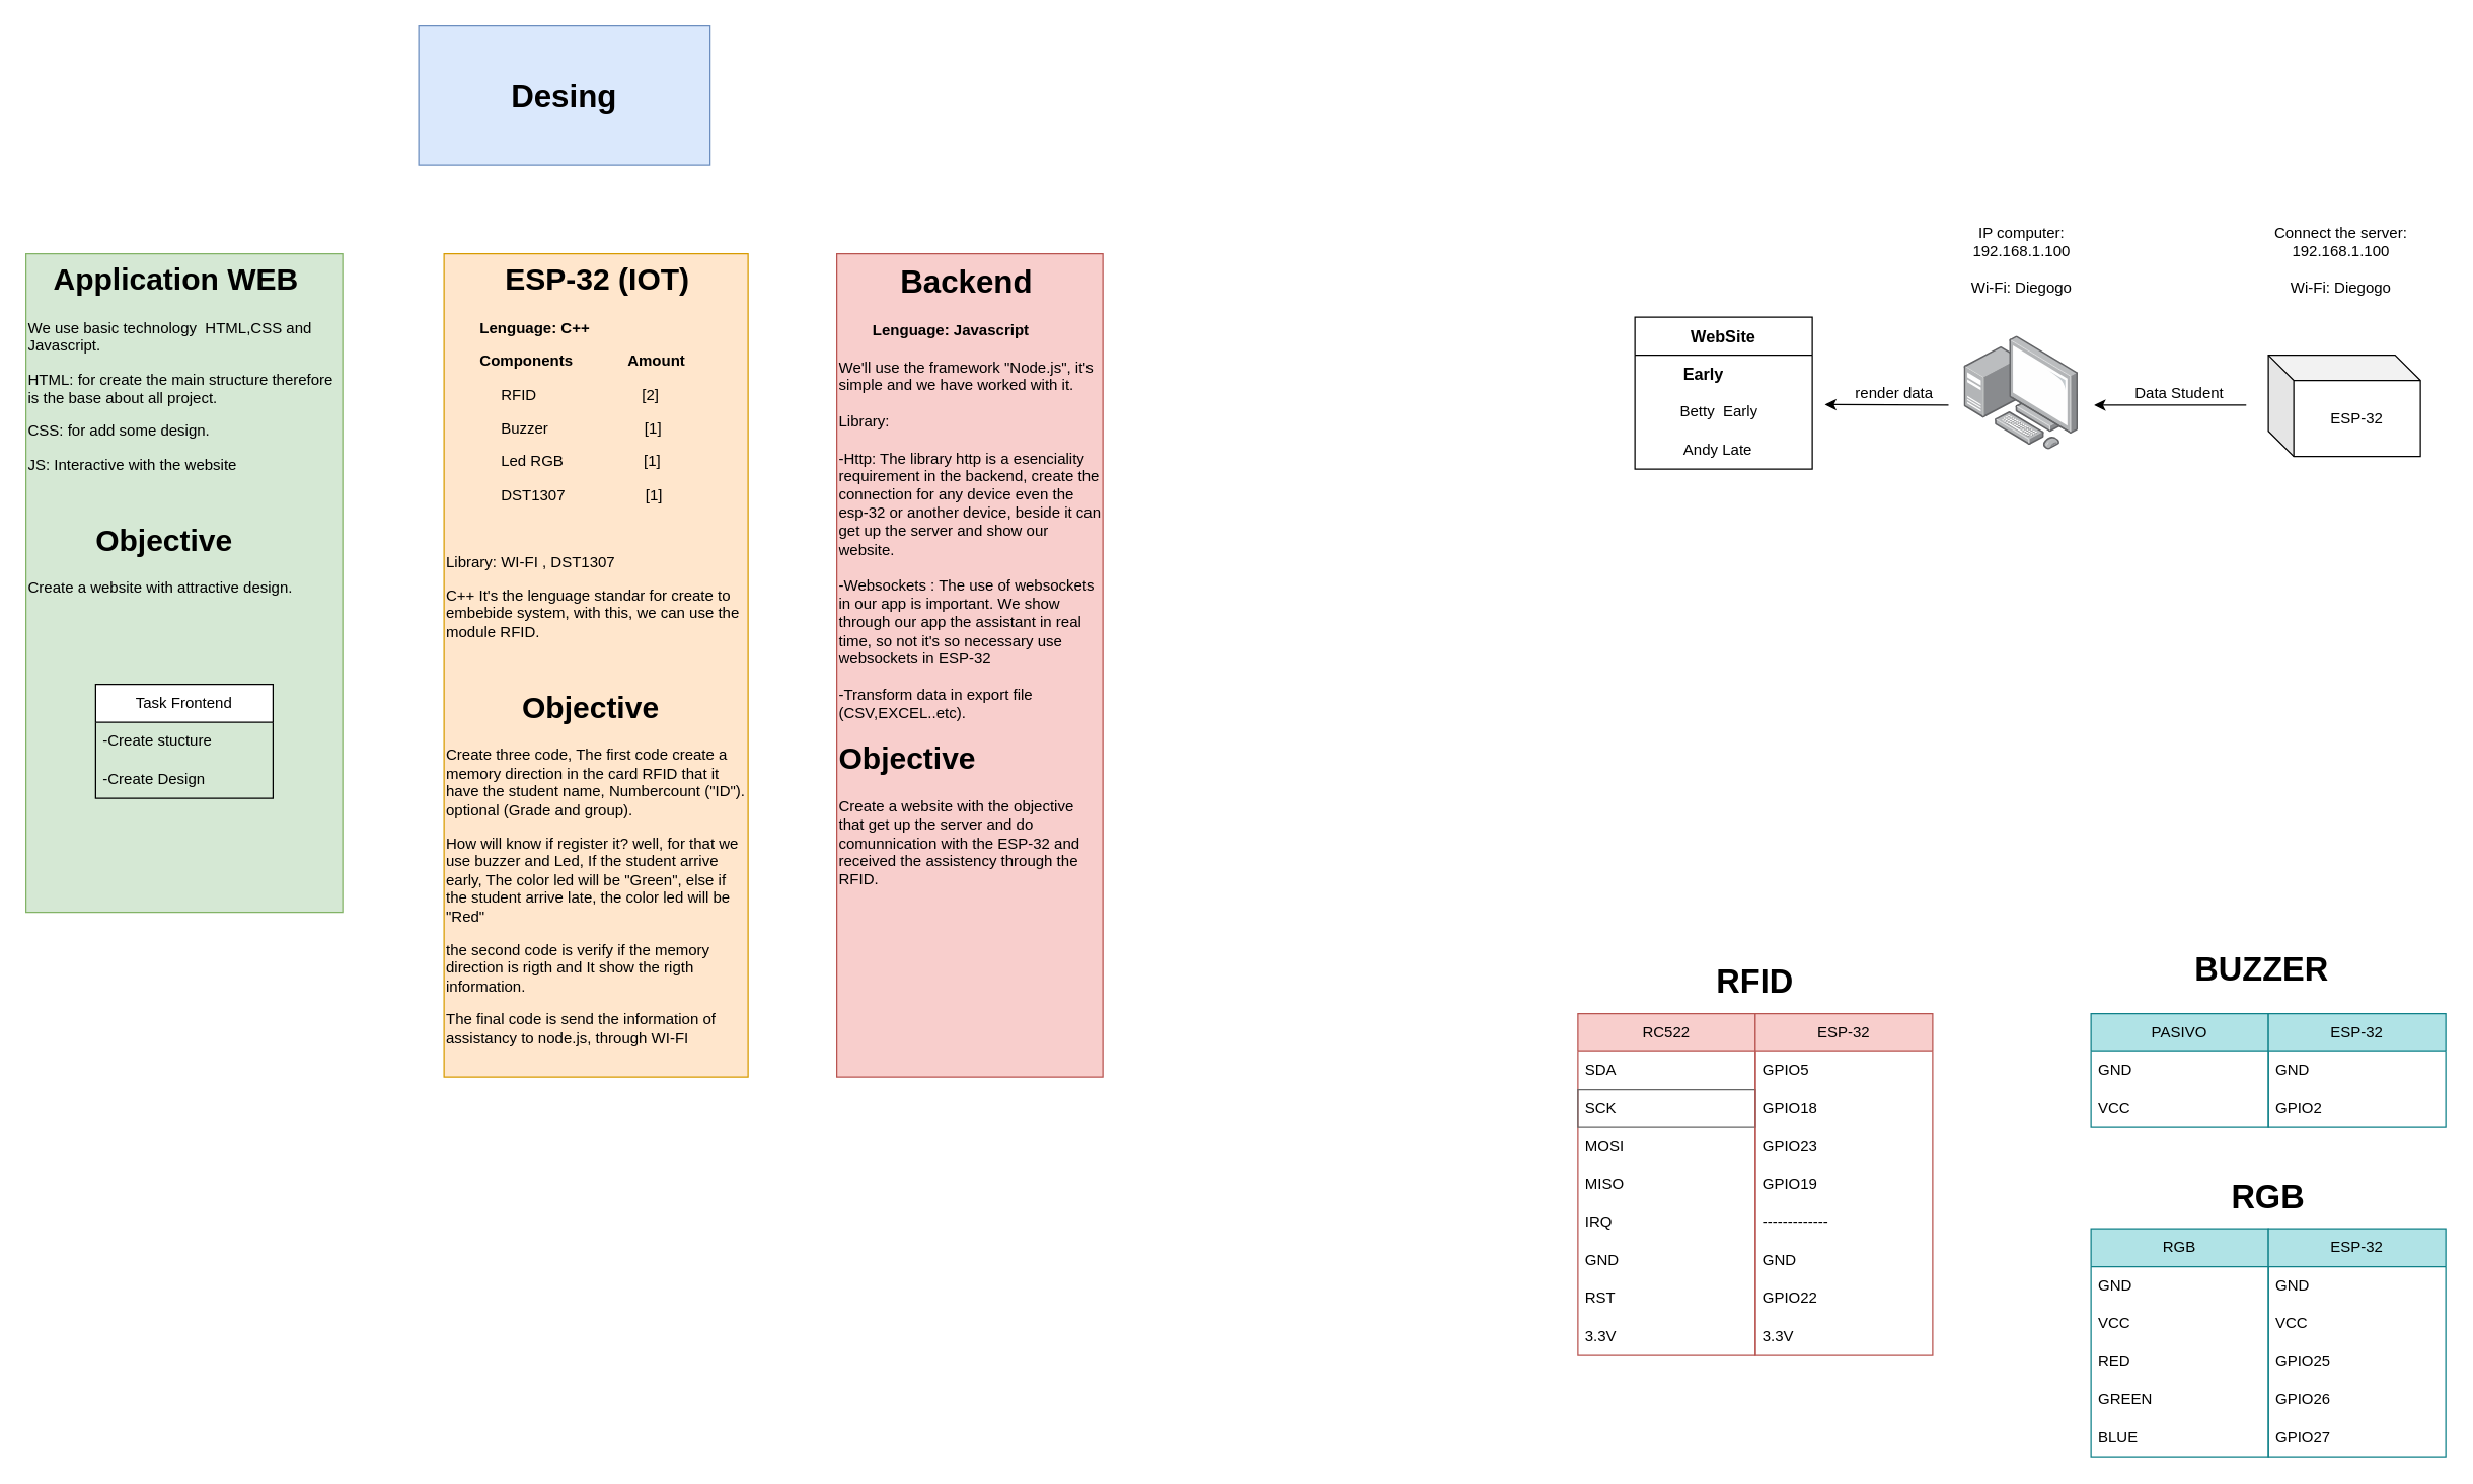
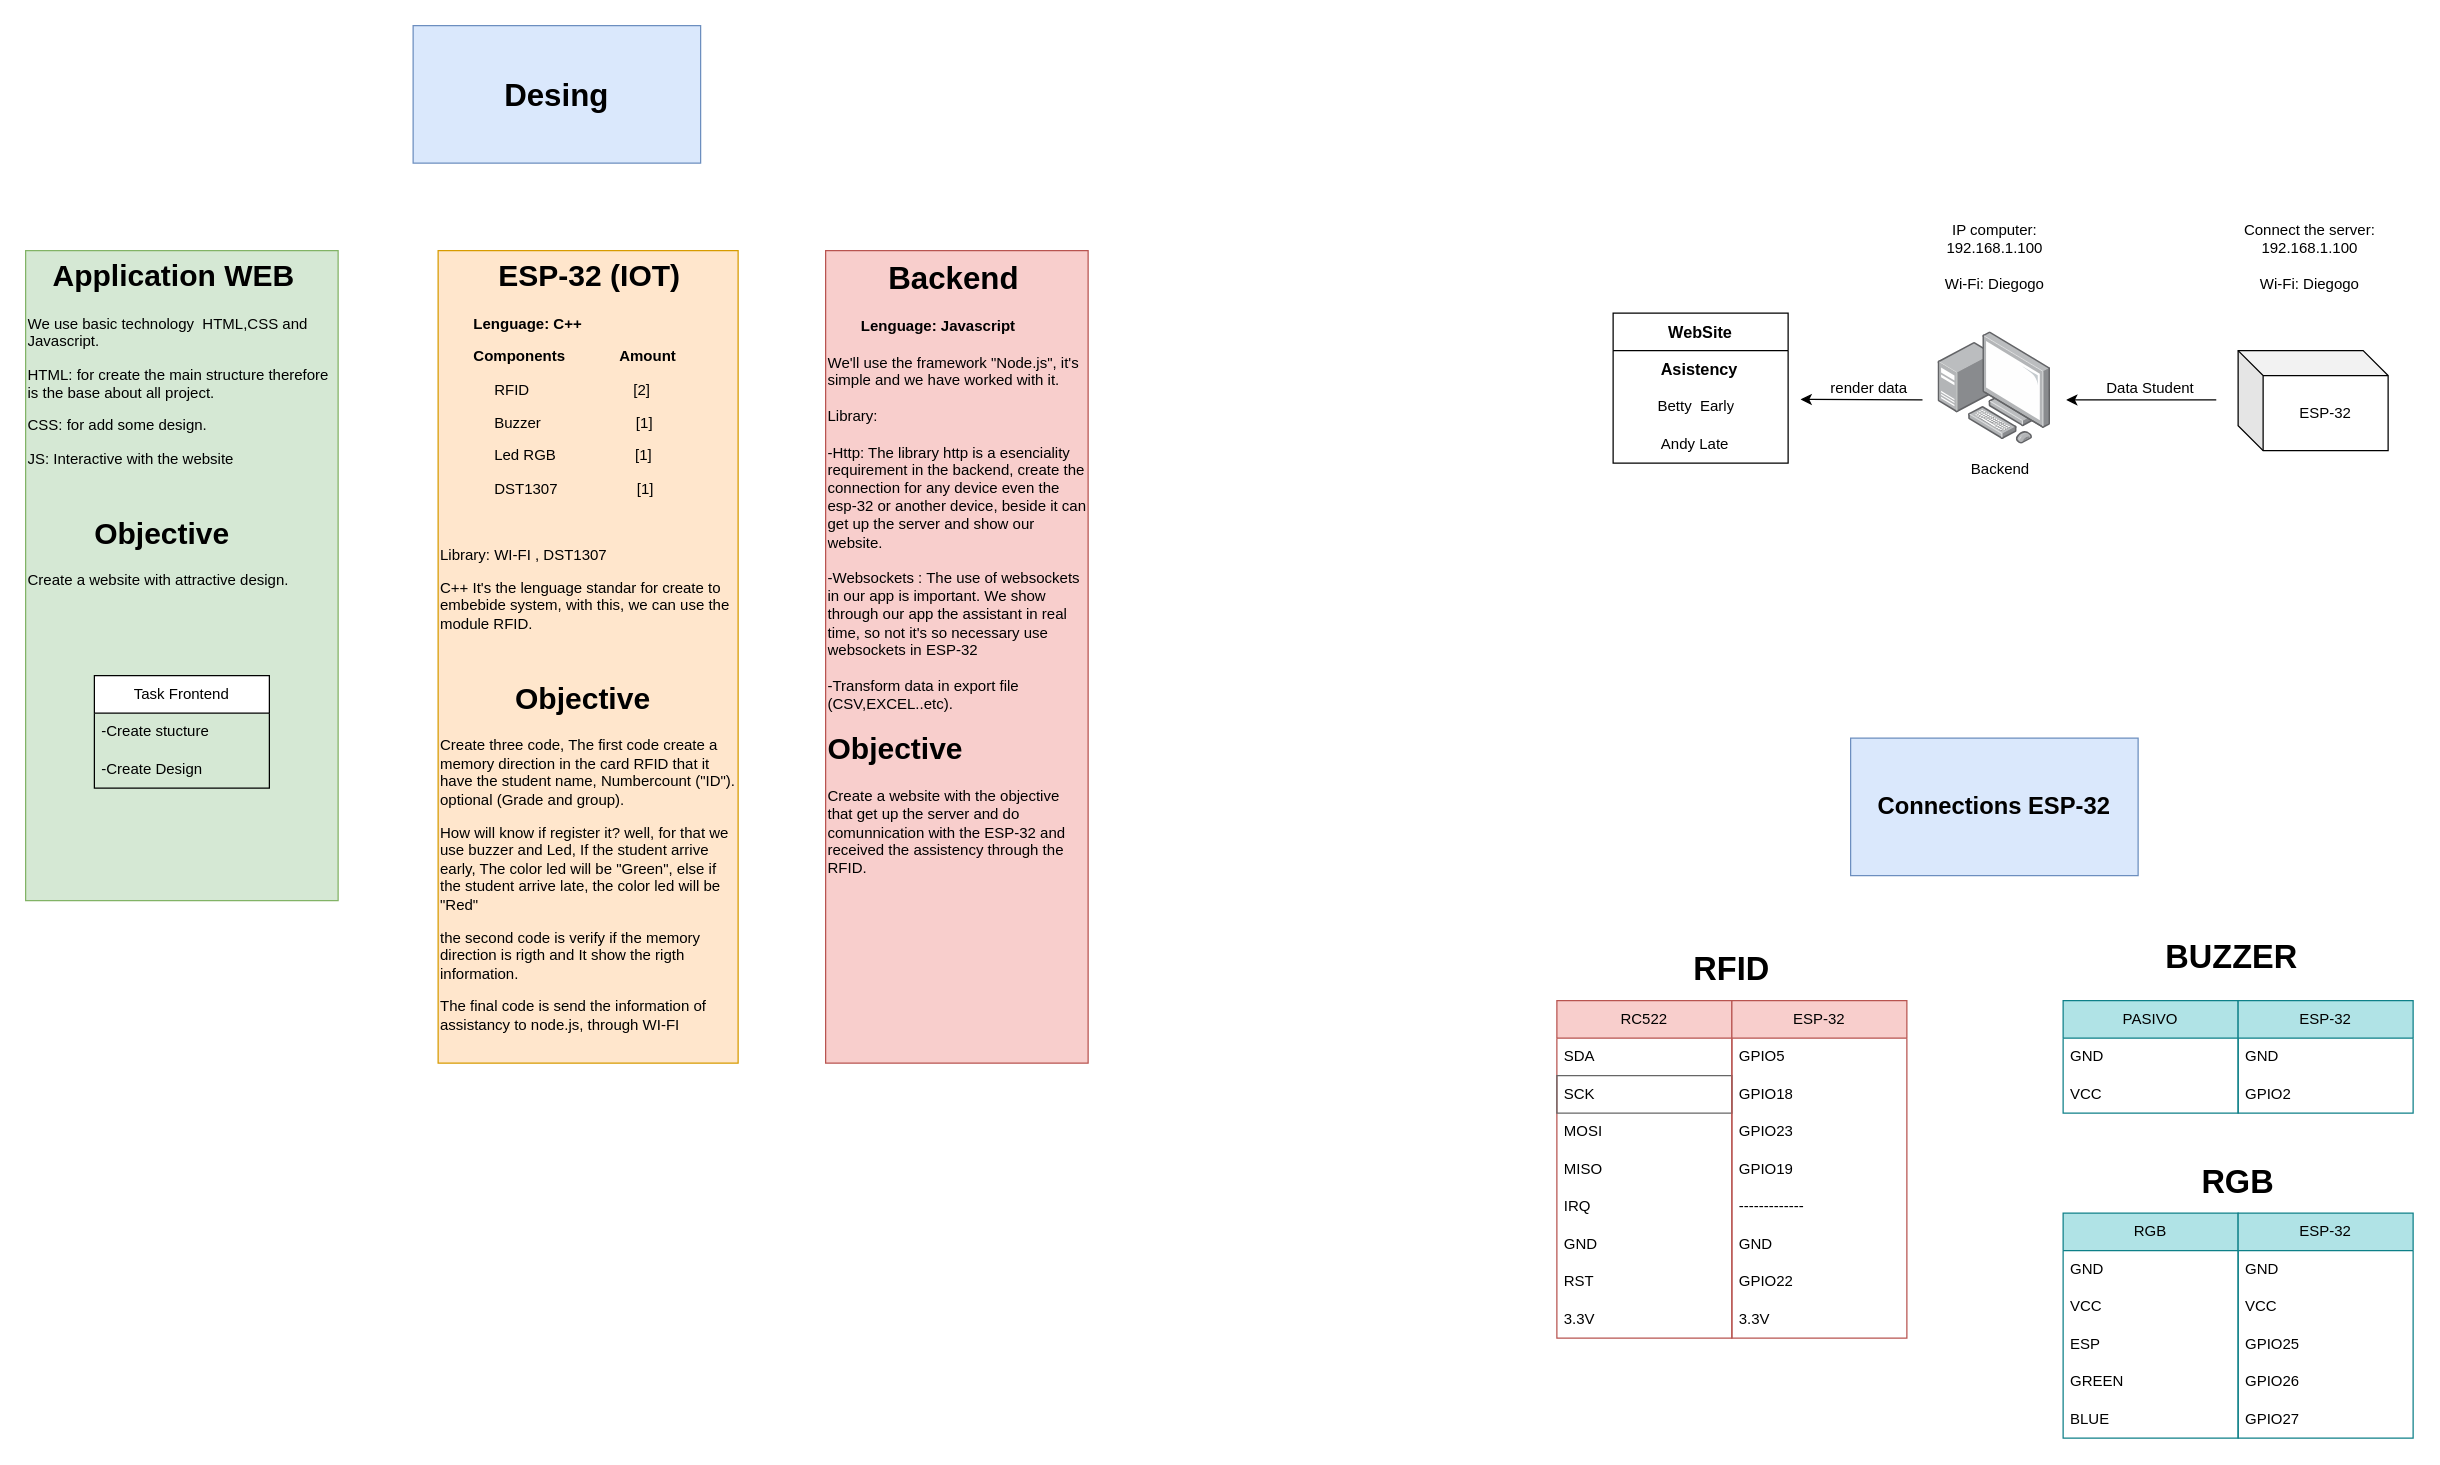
- <mxCell id="10" value="&lt;b&gt;&lt;font style=&quot;font-size: 13px;&quot;&gt;&amp;nbsp; &amp;nbsp; &amp;nbsp; &amp;nbsp; &amp;nbsp;Early&lt;/font&gt;&lt;/b&gt;" style="text;strokeColor=none;fillColor=none;align=left;verticalAlign=middle;spacingLeft=4;spacingRight=4;overflow=hidden;points=[[0,0.5],[1,0.5]];portConstraint=eastwest;rotatable=0;whiteSpace=wrap;html=1;" parent="9" vertex="1"><mxGeometry y="30" width="140" height="30" as="geometry" /></mxCell>
+ <mxCell id="10" value="&lt;b&gt;&lt;font style=&quot;font-size: 13px;&quot;&gt;&amp;nbsp; &amp;nbsp; &amp;nbsp; &amp;nbsp; &amp;nbsp;Asistency&lt;/font&gt;&lt;/b&gt;" style="text;strokeColor=none;fillColor=none;align=left;verticalAlign=middle;spacingLeft=4;spacingRight=4;overflow=hidden;points=[[0,0.5],[1,0.5]];portConstraint=eastwest;rotatable=0;whiteSpace=wrap;html=1;" parent="9" vertex="1"><mxGeometry y="30" width="140" height="30" as="geometry" /></mxCell>
+ <mxCell id="19" value="Backend" style="text;html=1;align=center;verticalAlign=middle;whiteSpace=wrap;rounded=0;" parent="1" vertex="1"><mxGeometry x="1570" y="360" width="60" height="30" as="geometry" /></mxCell>
+ <mxCell id="22" value="&lt;b&gt;&lt;font style=&quot;font-size: 19px;&quot;&gt;Connections ESP-32&lt;/font&gt;&lt;/b&gt;" style="text;html=1;align=center;verticalAlign=middle;whiteSpace=wrap;rounded=0;fillColor=#dae8fc;strokeColor=#6c8ebf;" parent="1" vertex="1"><mxGeometry x="1480" y="590" width="230" height="110" as="geometry" /></mxCell>
- <mxCell id="52" value="RED" style="text;strokeColor=none;fillColor=none;align=left;verticalAlign=middle;spacingLeft=4;spacingRight=4;overflow=hidden;points=[[0,0.5],[1,0.5]];portConstraint=eastwest;rotatable=0;whiteSpace=wrap;html=1;" vertex="1" parent="49"><mxGeometry y="90" width="140" height="30" as="geometry" /></mxCell>
+ <mxCell id="52" value="ESP" style="text;strokeColor=none;fillColor=none;align=left;verticalAlign=middle;spacingLeft=4;spacingRight=4;overflow=hidden;points=[[0,0.5],[1,0.5]];portConstraint=eastwest;rotatable=0;whiteSpace=wrap;html=1;" vertex="1" parent="49"><mxGeometry y="90" width="140" height="30" as="geometry" /></mxCell>
